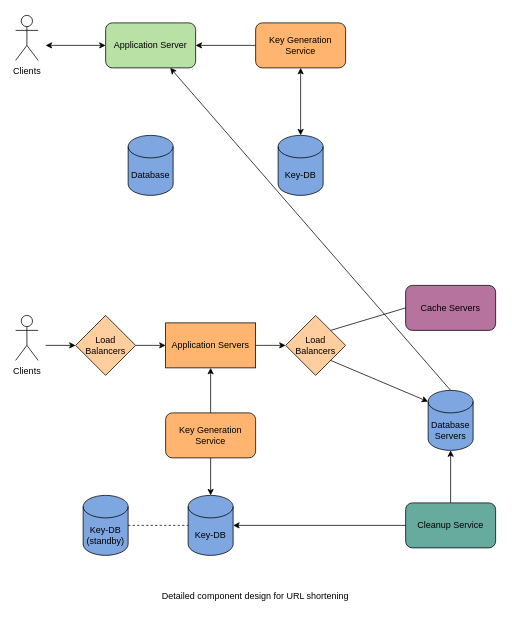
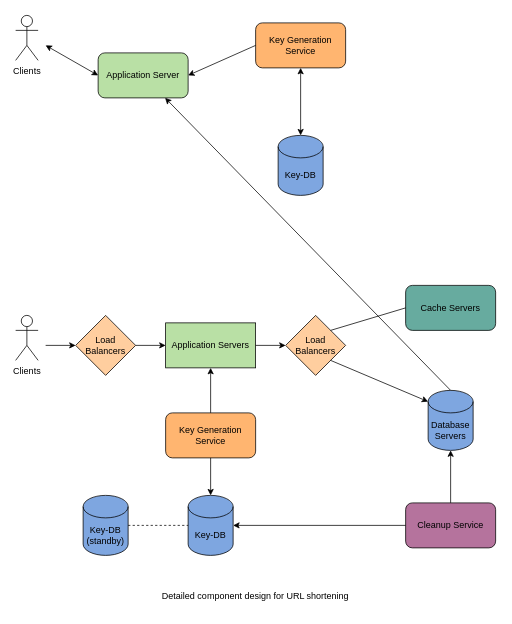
- <mxCell id="3" value="Application Server" style="rounded=1;whiteSpace=wrap;html=1;fillColor=#B9E0A5;" parent="1" vertex="1"><mxGeometry x="140" y="30" width="120" height="60" as="geometry" /></mxCell>
+ <mxCell id="3" value="Application Server" style="rounded=1;whiteSpace=wrap;html=1;fillColor=#B9E0A5;" parent="1" vertex="1"><mxGeometry x="130" y="70" width="120" height="60" as="geometry" /></mxCell>
- <mxCell id="5" value="Database" style="shape=cylinder3;whiteSpace=wrap;html=1;boundedLbl=1;backgroundOutline=1;size=15;fillColor=#7EA6E0;strokeColor=#000000;" parent="1" vertex="1"><mxGeometry x="170" y="180" width="60" height="80" as="geometry" /></mxCell>
- <mxCell id="13" value="Cache Servers" style="rounded=1;whiteSpace=wrap;html=1;fillColor=#b5739d;" parent="1" vertex="1"><mxGeometry x="540" y="380" width="120" height="60" as="geometry" /></mxCell>
+ <mxCell id="13" value="Cache Servers" style="rounded=1;whiteSpace=wrap;html=1;fillColor=#67AB9F;" parent="1" vertex="1"><mxGeometry x="540" y="380" width="120" height="60" as="geometry" /></mxCell>
- <mxCell id="14" value="Application Servers" style="rounded=0;whiteSpace=wrap;html=1;fillColor=#ffb570;" parent="1" vertex="1"><mxGeometry x="220" y="430" width="120" height="60" as="geometry" /></mxCell>
+ <mxCell id="14" value="Application Servers" style="rounded=0;whiteSpace=wrap;html=1;fillColor=#B9E0A5;" parent="1" vertex="1"><mxGeometry x="220" y="430" width="120" height="60" as="geometry" /></mxCell>
- <mxCell id="17" value="Cleanup Service" style="rounded=1;whiteSpace=wrap;html=1;fillColor=#67ab9f;" parent="1" vertex="1"><mxGeometry x="540" y="670" width="120" height="60" as="geometry" /></mxCell>
+ <mxCell id="17" value="Cleanup Service" style="rounded=1;whiteSpace=wrap;html=1;fillColor=#B5739D;" parent="1" vertex="1"><mxGeometry x="540" y="670" width="120" height="60" as="geometry" /></mxCell>
